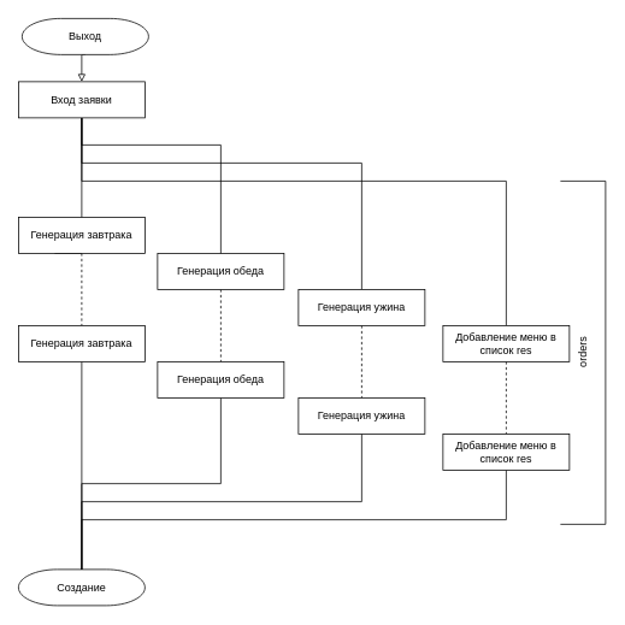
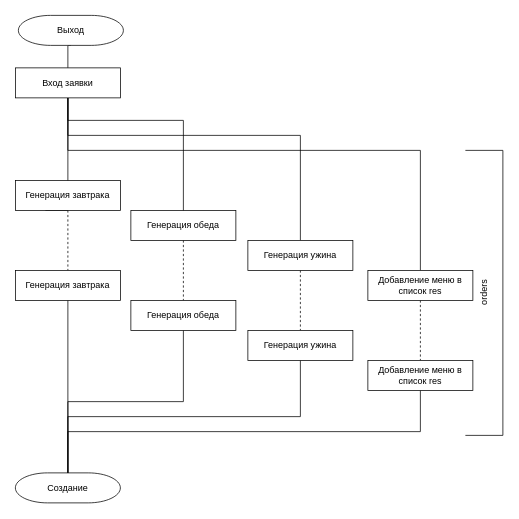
- <mxCell id="2" style="edgeStyle=orthogonalEdgeStyle;rounded=0;orthogonalLoop=1;jettySize=auto;html=1;exitX=0.5;exitY=1;exitDx=0;exitDy=0;exitPerimeter=0;entryX=0.5;entryY=0;entryDx=0;entryDy=0;endArrow=block;endFill=0;" edge="1" parent="1" source="3" target="13"><mxGeometry relative="1" as="geometry" /></mxCell>
+ <mxCell id="2" style="edgeStyle=orthogonalEdgeStyle;rounded=0;orthogonalLoop=1;jettySize=auto;html=1;exitX=0.5;exitY=1;exitDx=0;exitDy=0;exitPerimeter=0;entryX=0.5;entryY=0;entryDx=0;entryDy=0;endArrow=none;endFill=0;" edge="1" parent="1" source="3" target="13"><mxGeometry relative="1" as="geometry" /></mxCell>
